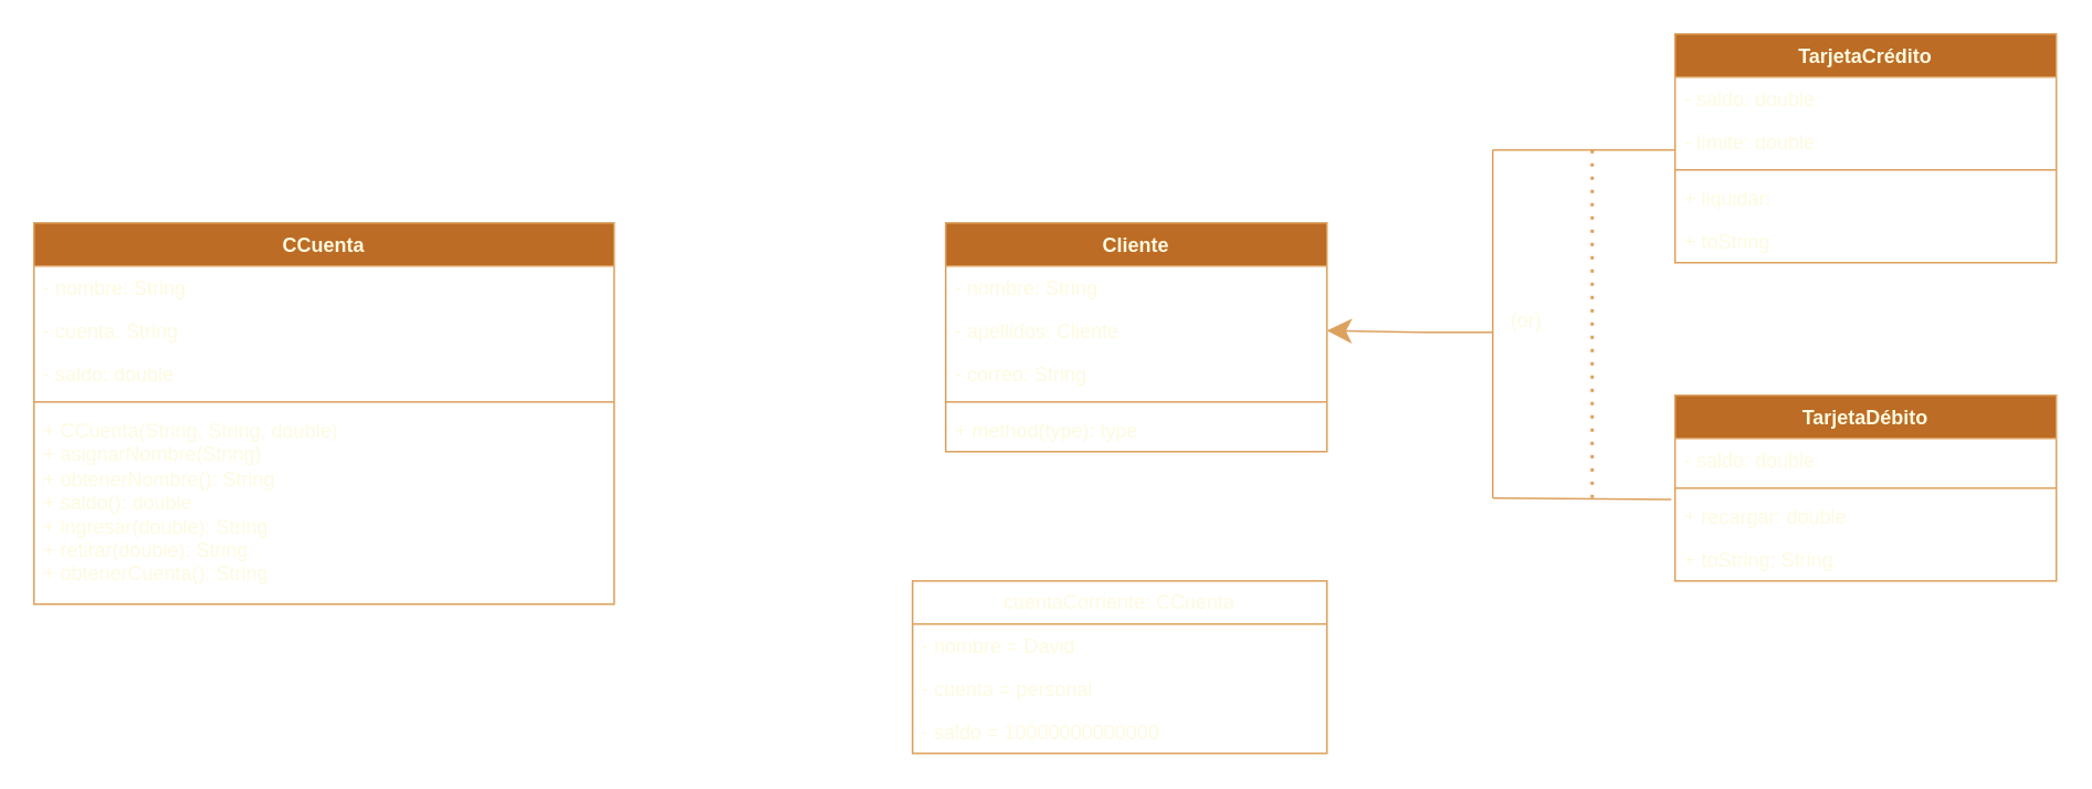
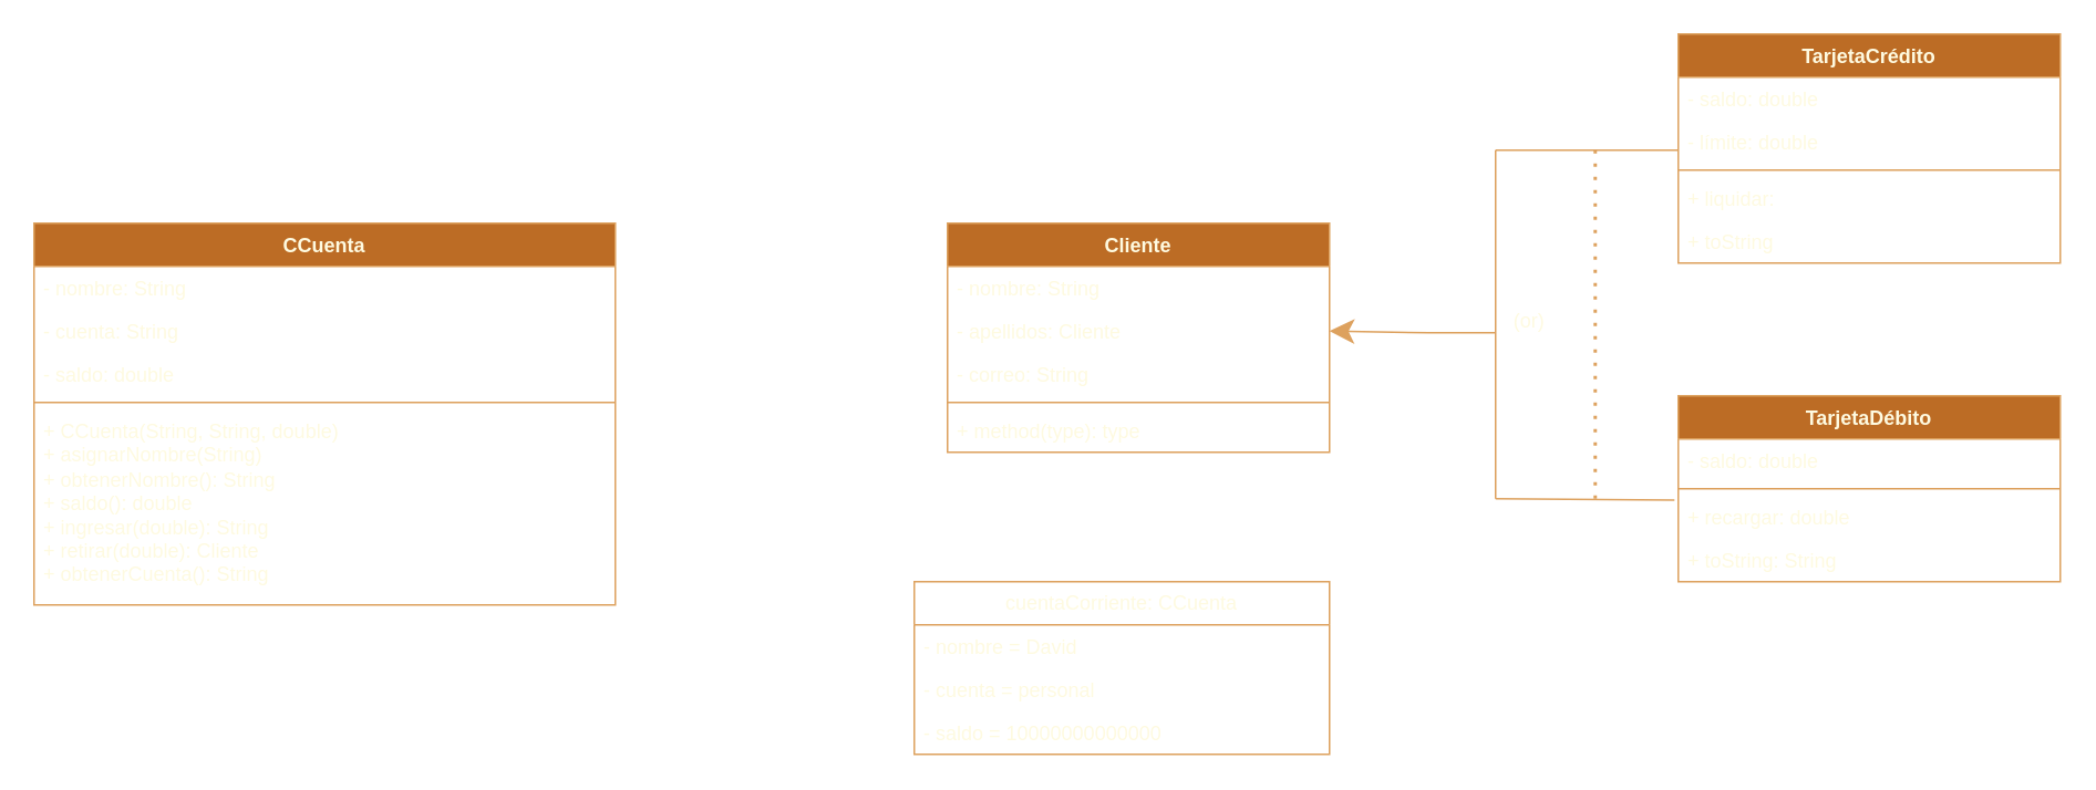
- <mxCell id="7" value="+ CCuenta(String, String, double)&lt;br&gt;+ asignarNombre(String)&lt;br&gt;+ obtenerNombre(): String&lt;br&gt;+ saldo(): double&lt;br&gt;+ ingresar(double): String&lt;br&gt;+ retirar(double): String&lt;br&gt;+ obtenerCuenta(): String" style="text;strokeColor=none;fillColor=none;align=left;verticalAlign=top;spacingLeft=4;spacingRight=4;overflow=hidden;rotatable=0;points=[[0,0.5],[1,0.5]];portConstraint=eastwest;whiteSpace=wrap;html=1;labelBackgroundColor=none;fontColor=#FEFAE0;" vertex="1" parent="2"><mxGeometry y="112" width="350" height="118" as="geometry" /></mxCell>
+ <mxCell id="7" value="+ CCuenta(String, String, double)&lt;br&gt;+ asignarNombre(String)&lt;br&gt;+ obtenerNombre(): String&lt;br&gt;+ saldo(): double&lt;br&gt;+ ingresar(double): String&lt;br&gt;+ retirar(double): Cliente&lt;br&gt;+ obtenerCuenta(): String" style="text;strokeColor=none;fillColor=none;align=left;verticalAlign=top;spacingLeft=4;spacingRight=4;overflow=hidden;rotatable=0;points=[[0,0.5],[1,0.5]];portConstraint=eastwest;whiteSpace=wrap;html=1;labelBackgroundColor=none;fontColor=#FEFAE0;" vertex="1" parent="2"><mxGeometry y="112" width="350" height="118" as="geometry" /></mxCell>
